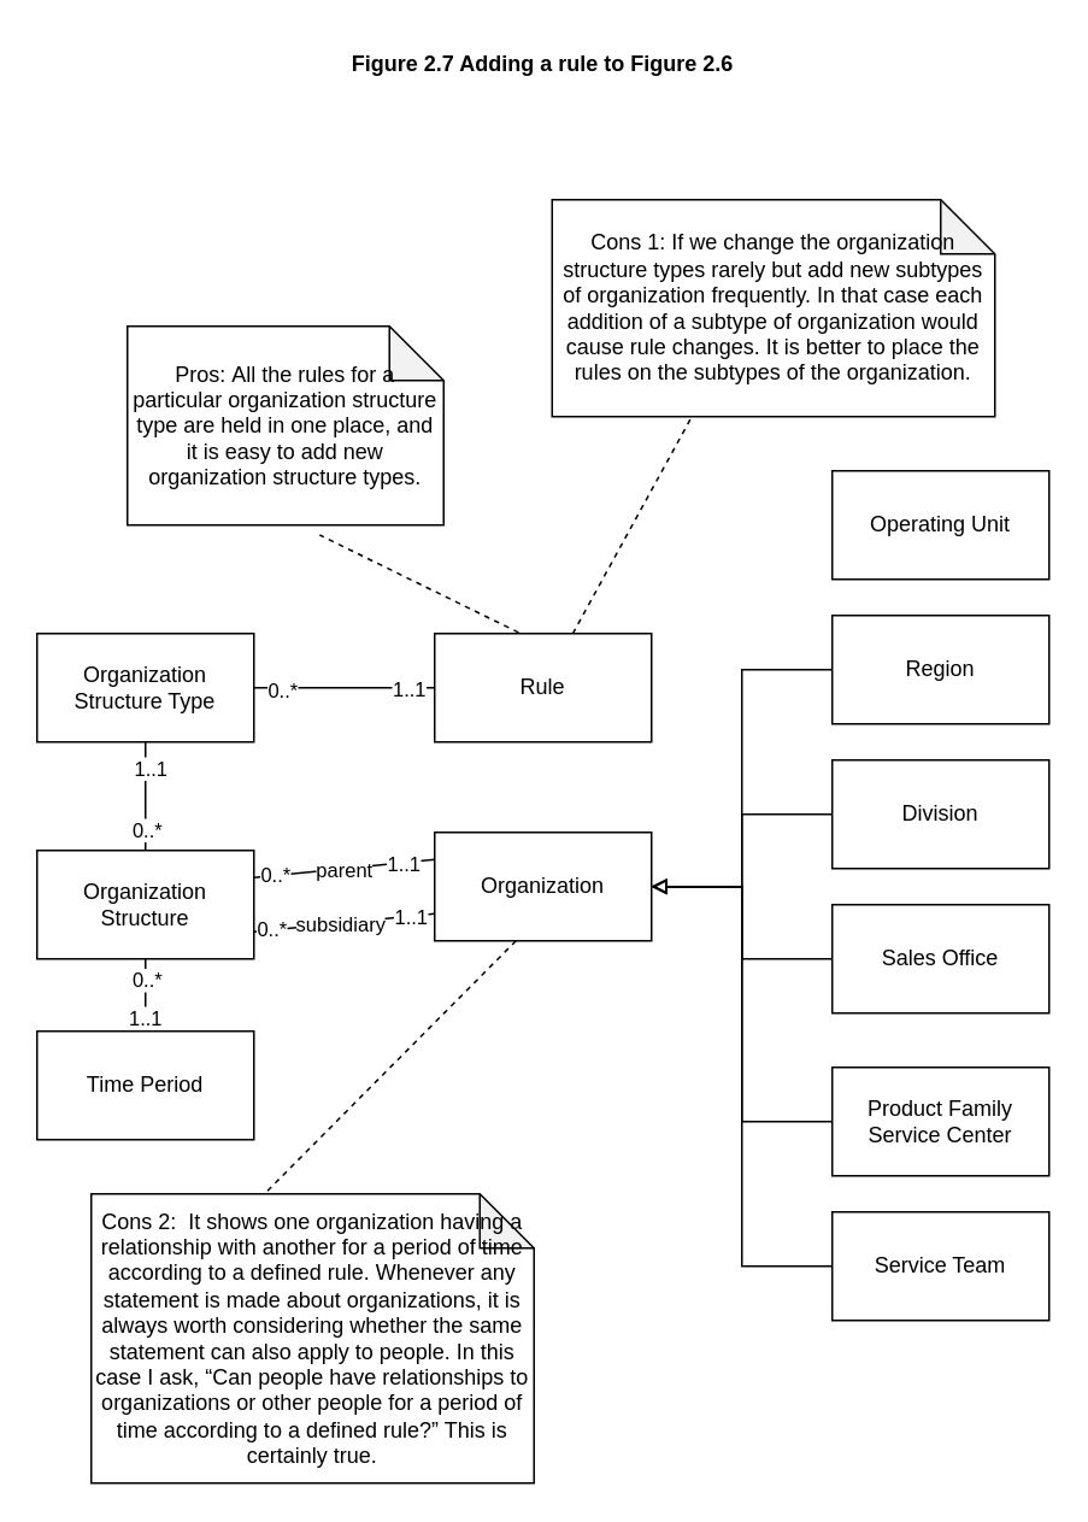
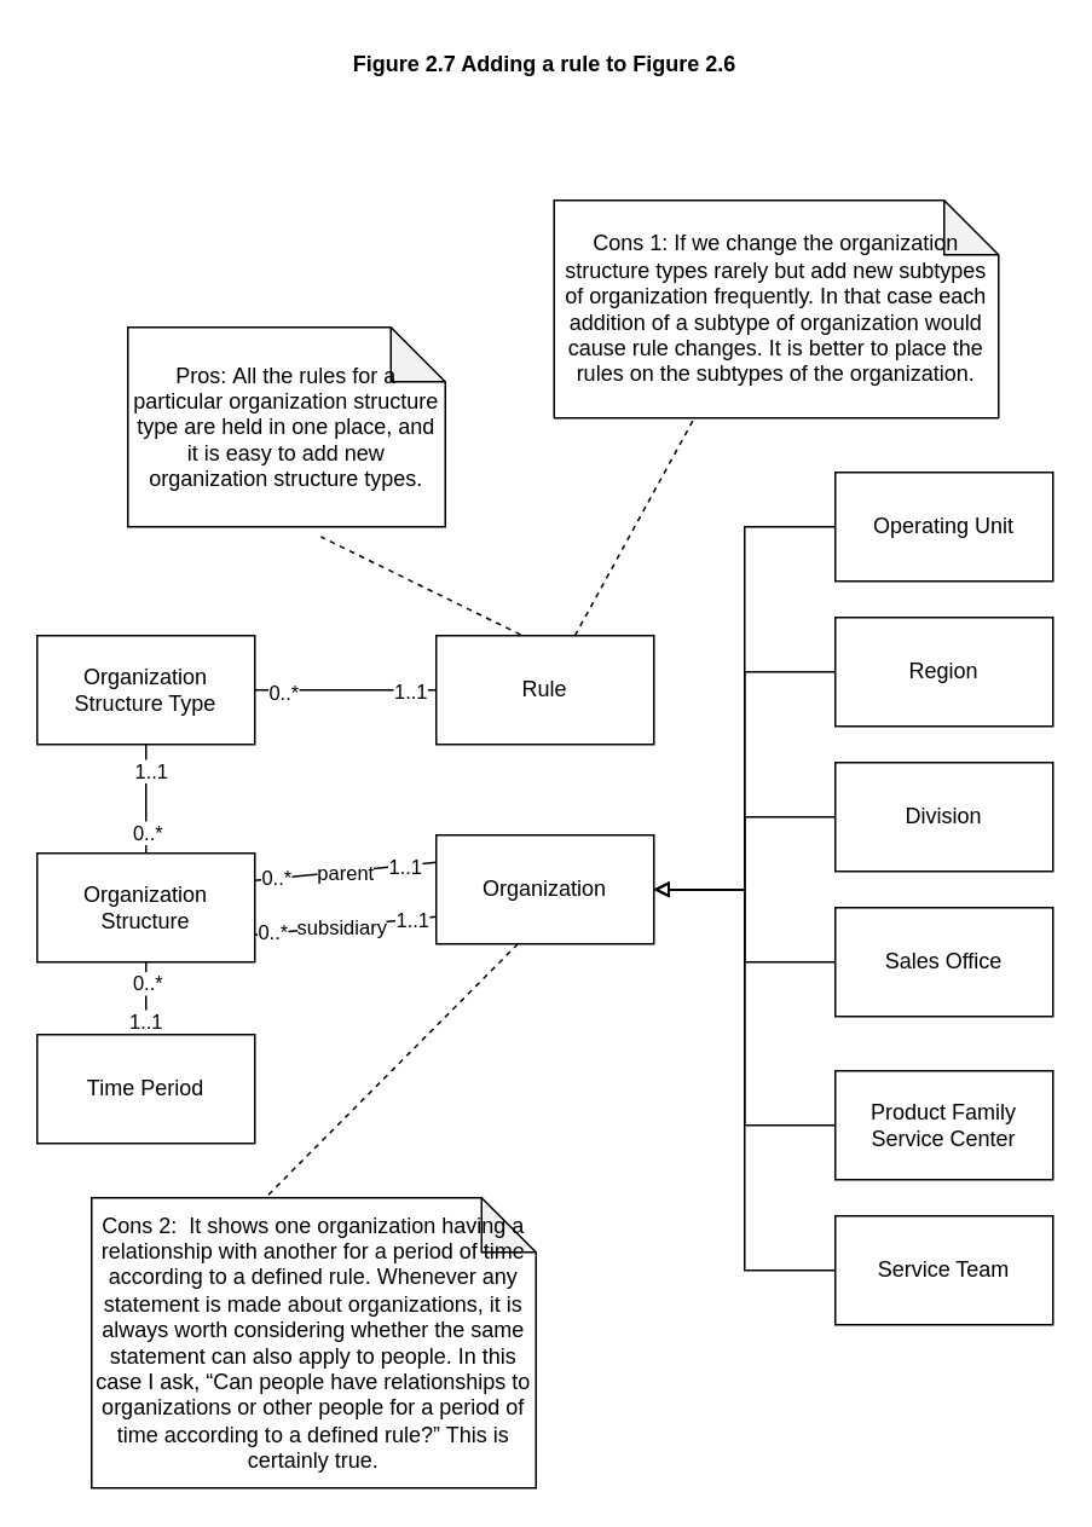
+ <mxCell id="3" value="" style="edgeStyle=elbowEdgeStyle;elbow=horizontal;endArrow=block;html=1;rounded=0;endFill=0;exitX=0;exitY=0.5;exitDx=0;exitDy=0;" parent="1" source="5" target="2" edge="1"><mxGeometry width="50" height="50" relative="1" as="geometry"><mxPoint x="590" y="530" as="sourcePoint" /><mxPoint x="350" y="490" as="targetPoint" /></mxGeometry></mxCell>
